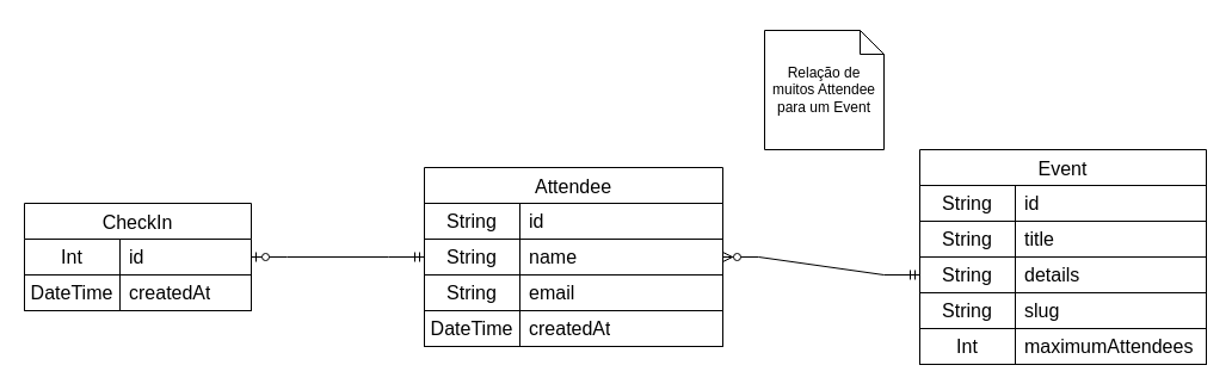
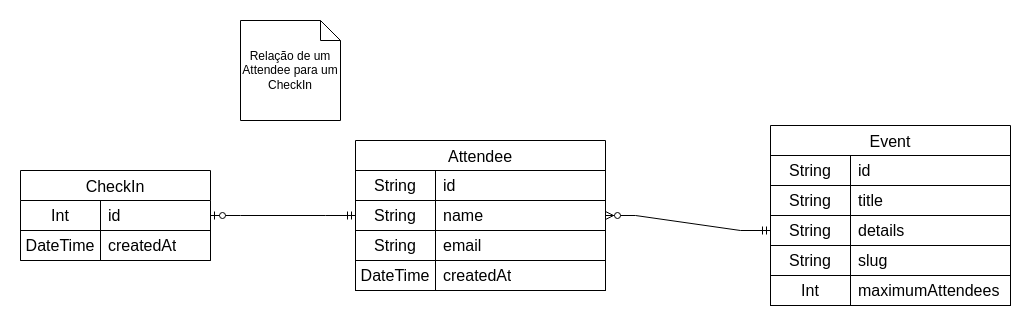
+ <mxCell id="40" value="Relação de um Attendee para um CheckIn" style="shape=note;size=20;whiteSpace=wrap;html=1;" parent="1" vertex="1"><mxGeometry x="240" y="20" width="100" height="100" as="geometry" /></mxCell>
- <mxCell id="39" value="Relação de muitos Attendee para um Event" style="shape=note;size=20;whiteSpace=wrap;html=1;" parent="1" vertex="1"><mxGeometry x="640" y="25" width="100" height="100" as="geometry" /></mxCell>
